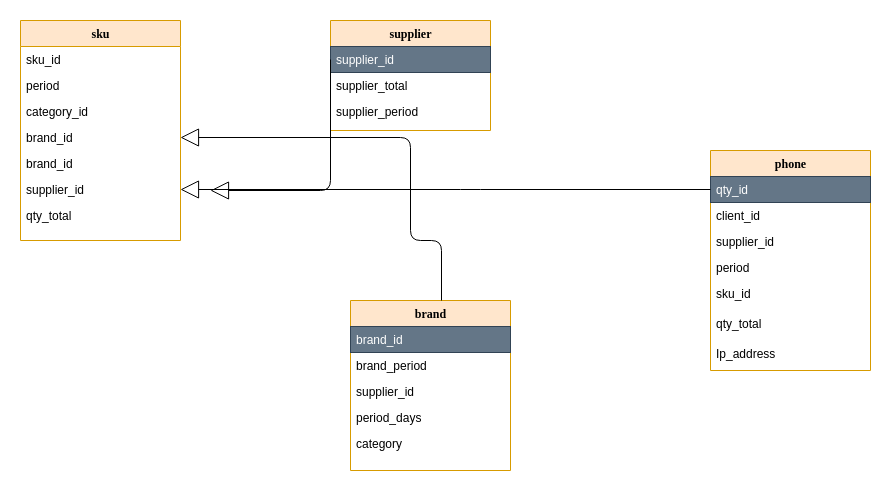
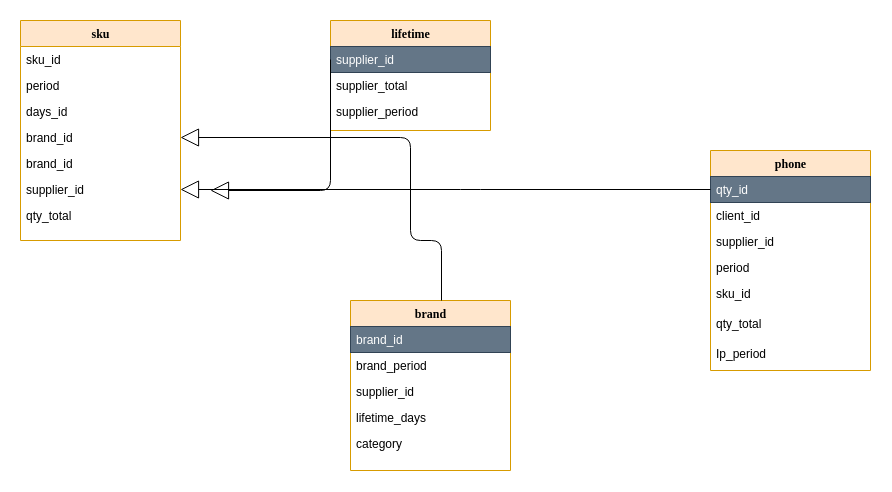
- <mxCell id="18" value="supplier" style="swimlane;html=1;fontStyle=1;align=center;verticalAlign=top;childLayout=stackLayout;horizontal=1;startSize=26;horizontalStack=0;resizeParent=1;resizeLast=0;collapsible=1;marginBottom=0;swimlaneFillColor=#ffffff;rounded=0;shadow=0;comic=0;labelBackgroundColor=none;strokeWidth=1;fillColor=#ffe6cc;fontFamily=Verdana;fontSize=12;strokeColor=#d79b00;" parent="1" vertex="1"><mxGeometry x="330" y="20" width="160" height="110" as="geometry" /></mxCell>
+ <mxCell id="18" value="lifetime" style="swimlane;html=1;fontStyle=1;align=center;verticalAlign=top;childLayout=stackLayout;horizontal=1;startSize=26;horizontalStack=0;resizeParent=1;resizeLast=0;collapsible=1;marginBottom=0;swimlaneFillColor=#ffffff;rounded=0;shadow=0;comic=0;labelBackgroundColor=none;strokeWidth=1;fillColor=#ffe6cc;fontFamily=Verdana;fontSize=12;strokeColor=#d79b00;" parent="1" vertex="1"><mxGeometry x="330" y="20" width="160" height="110" as="geometry" /></mxCell>
- <mxCell id="5" value="category_id" style="text;html=1;strokeColor=none;fillColor=none;align=left;verticalAlign=top;spacingLeft=4;spacingRight=4;whiteSpace=wrap;overflow=hidden;rotatable=0;points=[[0,0.5],[1,0.5]];portConstraint=eastwest;" parent="2" vertex="1"><mxGeometry y="78" width="160" height="26" as="geometry" /></mxCell>
+ <mxCell id="5" value="days_id" style="text;html=1;strokeColor=none;fillColor=none;align=left;verticalAlign=top;spacingLeft=4;spacingRight=4;whiteSpace=wrap;overflow=hidden;rotatable=0;points=[[0,0.5],[1,0.5]];portConstraint=eastwest;" parent="2" vertex="1"><mxGeometry y="78" width="160" height="26" as="geometry" /></mxCell>
- <mxCell id="17" value="Ip_address" style="text;html=1;strokeColor=none;fillColor=none;align=left;verticalAlign=top;spacingLeft=4;spacingRight=4;whiteSpace=wrap;overflow=hidden;rotatable=0;points=[[0,0.5],[1,0.5]];portConstraint=eastwest;" vertex="1" parent="10"><mxGeometry y="190" width="160" height="30" as="geometry" /></mxCell>
+ <mxCell id="17" value="Ip_period" style="text;html=1;strokeColor=none;fillColor=none;align=left;verticalAlign=top;spacingLeft=4;spacingRight=4;whiteSpace=wrap;overflow=hidden;rotatable=0;points=[[0,0.5],[1,0.5]];portConstraint=eastwest;" vertex="1" parent="10"><mxGeometry y="190" width="160" height="30" as="geometry" /></mxCell>
- <mxCell id="26" value="period_days" style="text;html=1;strokeColor=none;fillColor=none;align=left;verticalAlign=top;spacingLeft=4;spacingRight=4;whiteSpace=wrap;overflow=hidden;rotatable=0;points=[[0,0.5],[1,0.5]];portConstraint=eastwest;" parent="22" vertex="1"><mxGeometry y="104" width="160" height="26" as="geometry" /></mxCell>
+ <mxCell id="26" value="lifetime_days" style="text;html=1;strokeColor=none;fillColor=none;align=left;verticalAlign=top;spacingLeft=4;spacingRight=4;whiteSpace=wrap;overflow=hidden;rotatable=0;points=[[0,0.5],[1,0.5]];portConstraint=eastwest;" parent="22" vertex="1"><mxGeometry y="104" width="160" height="26" as="geometry" /></mxCell>
